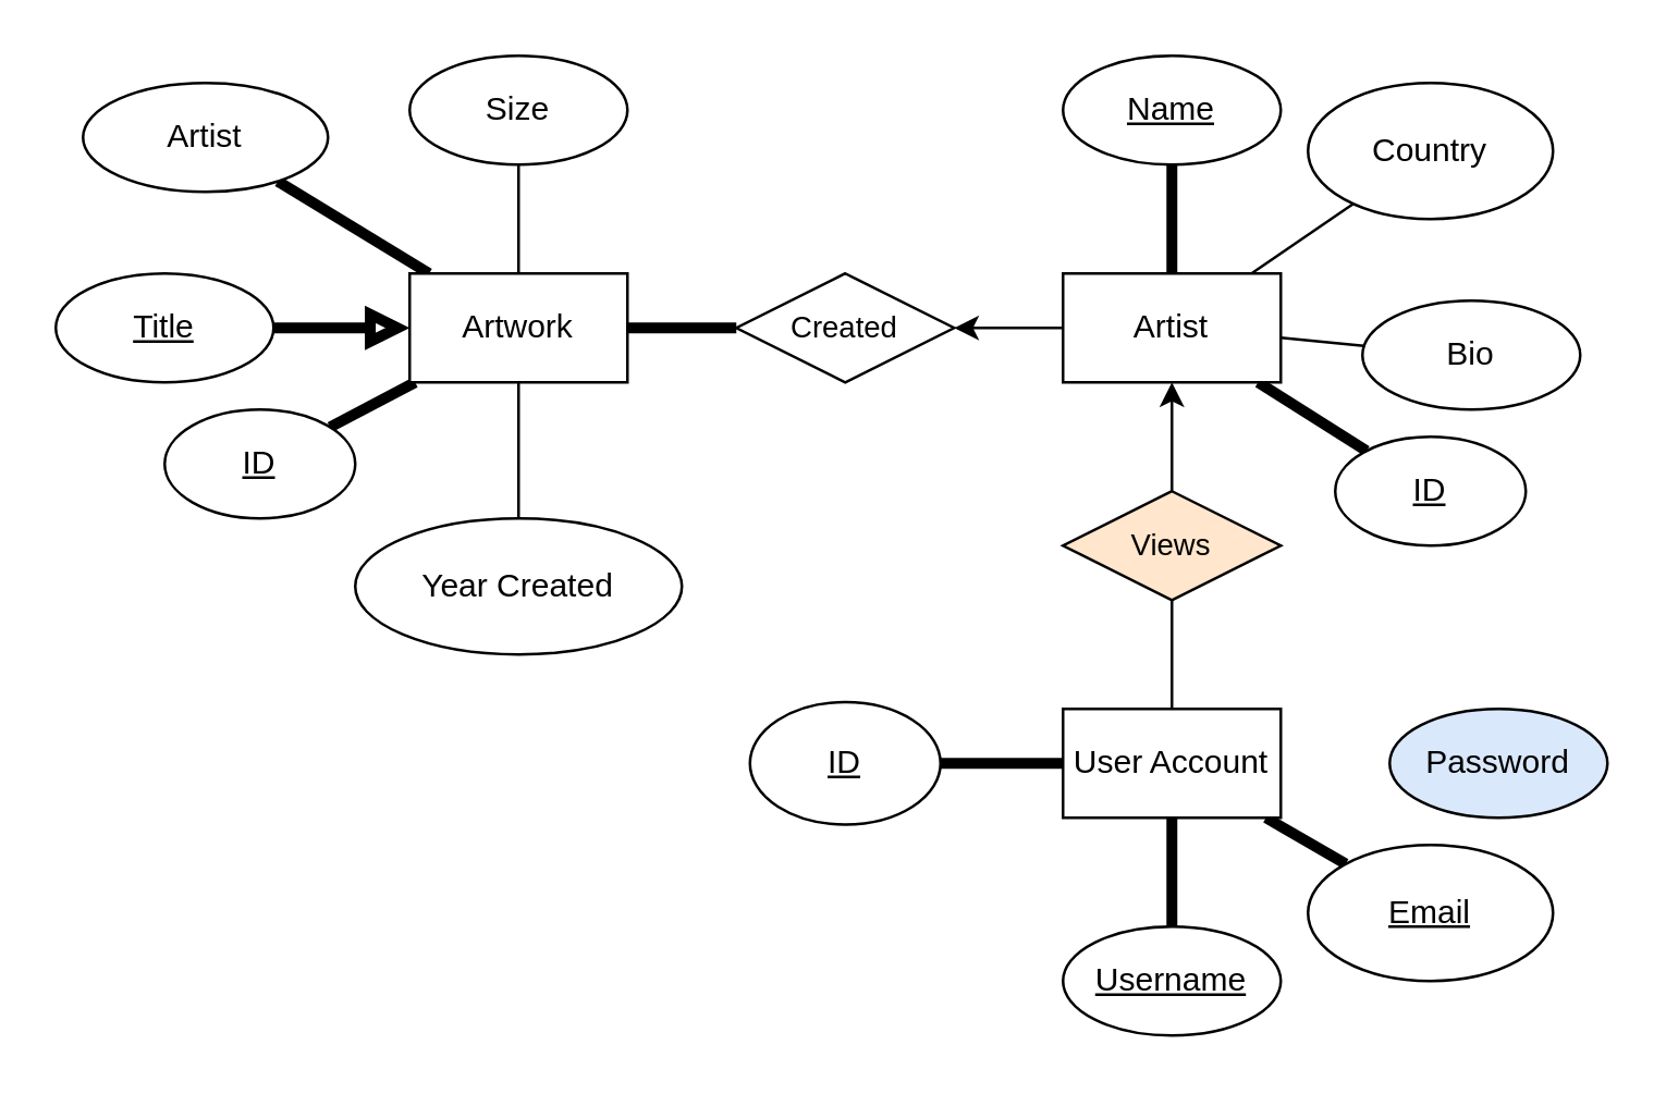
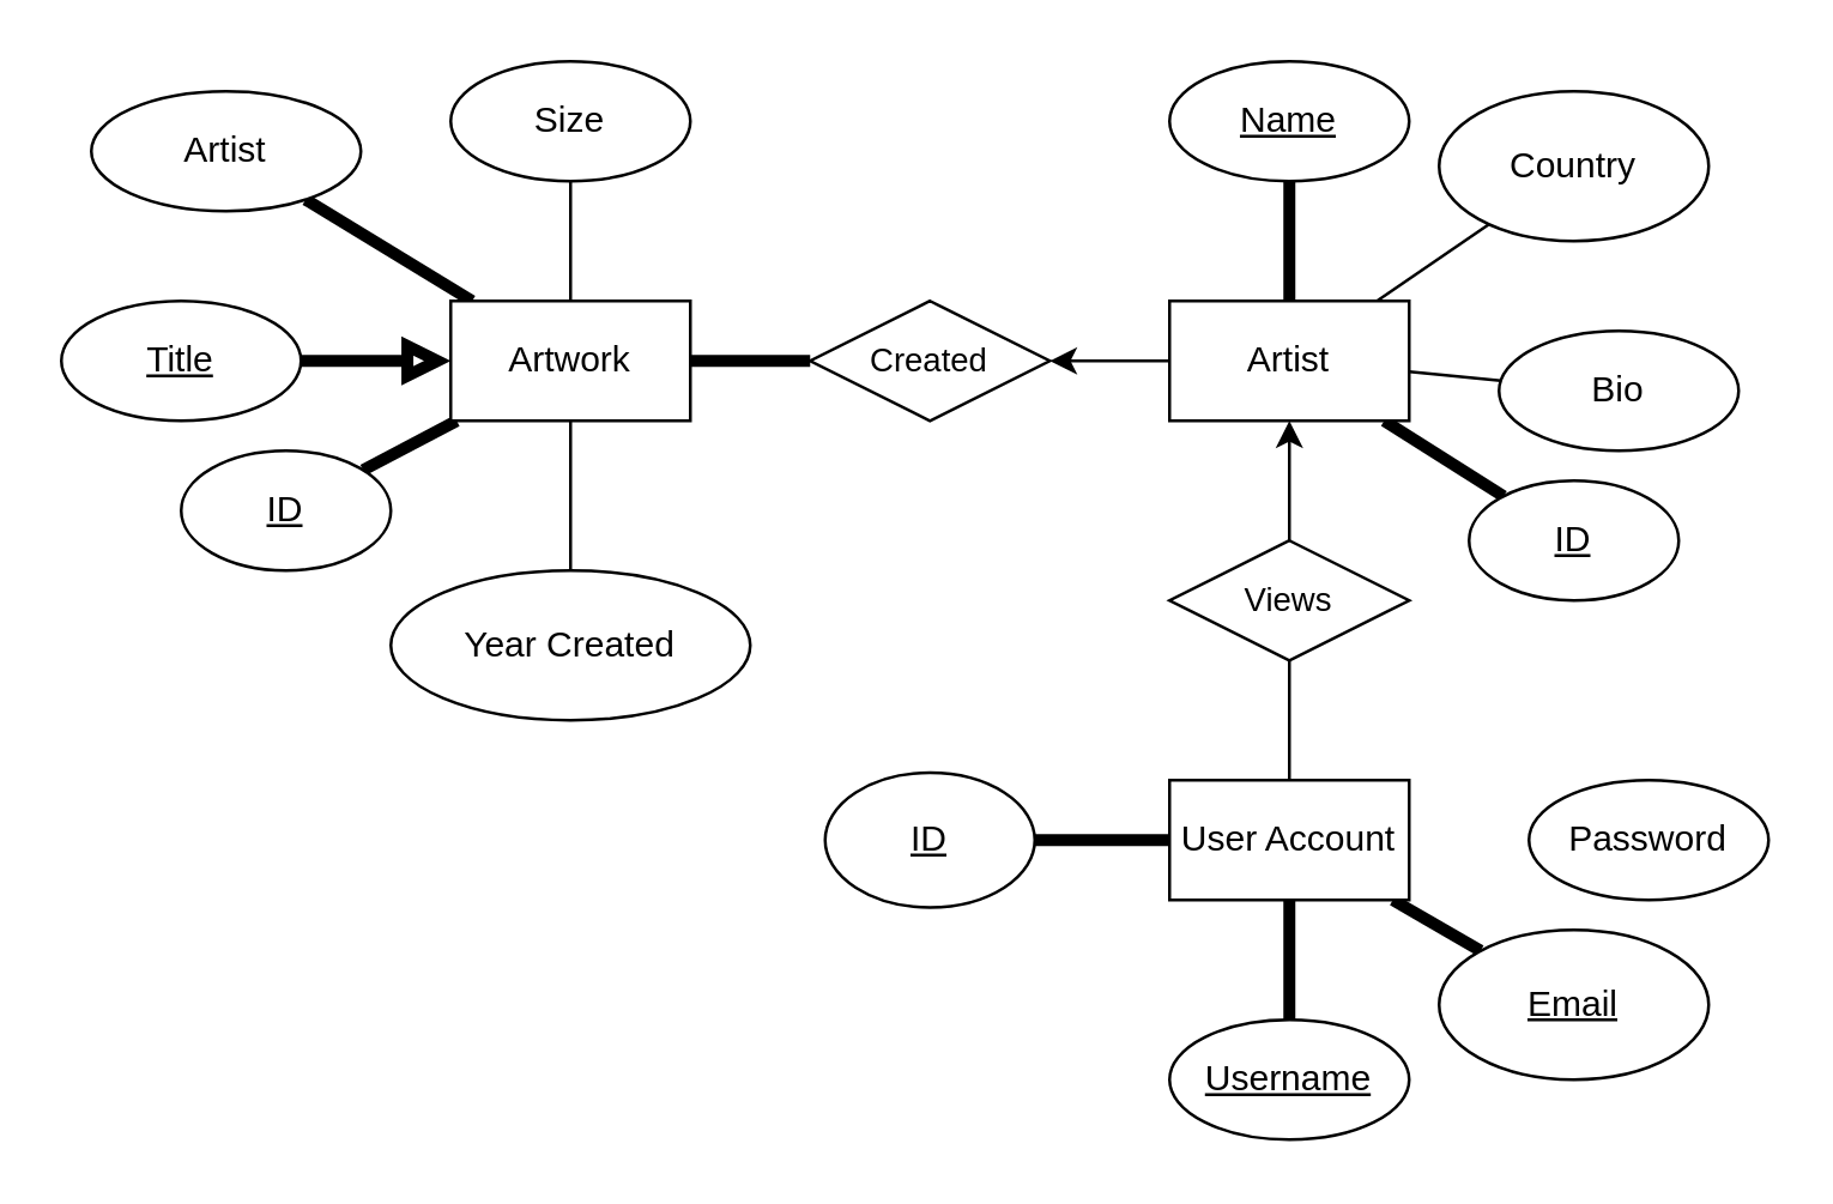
- <mxCell id="22" value="&lt;font style=&quot;font-size: 11px&quot;&gt;Views&lt;/font&gt;" style="rhombus;whiteSpace=wrap;html=1;fillColor=#ffe6cc;" parent="1" vertex="1"><mxGeometry x="390" y="180" width="80" height="40" as="geometry" /></mxCell>
+ <mxCell id="22" value="&lt;font style=&quot;font-size: 11px&quot;&gt;Views&lt;/font&gt;" style="rhombus;whiteSpace=wrap;html=1;" parent="1" vertex="1"><mxGeometry x="390" y="180" width="80" height="40" as="geometry" /></mxCell>
- <mxCell id="29" value="Password" style="ellipse;whiteSpace=wrap;html=1;fillColor=#dae8fc;" parent="1" vertex="1"><mxGeometry x="510" y="260" width="80" height="40" as="geometry" /></mxCell>
+ <mxCell id="29" value="Password" style="ellipse;whiteSpace=wrap;html=1;" parent="1" vertex="1"><mxGeometry x="510" y="260" width="80" height="40" as="geometry" /></mxCell>
